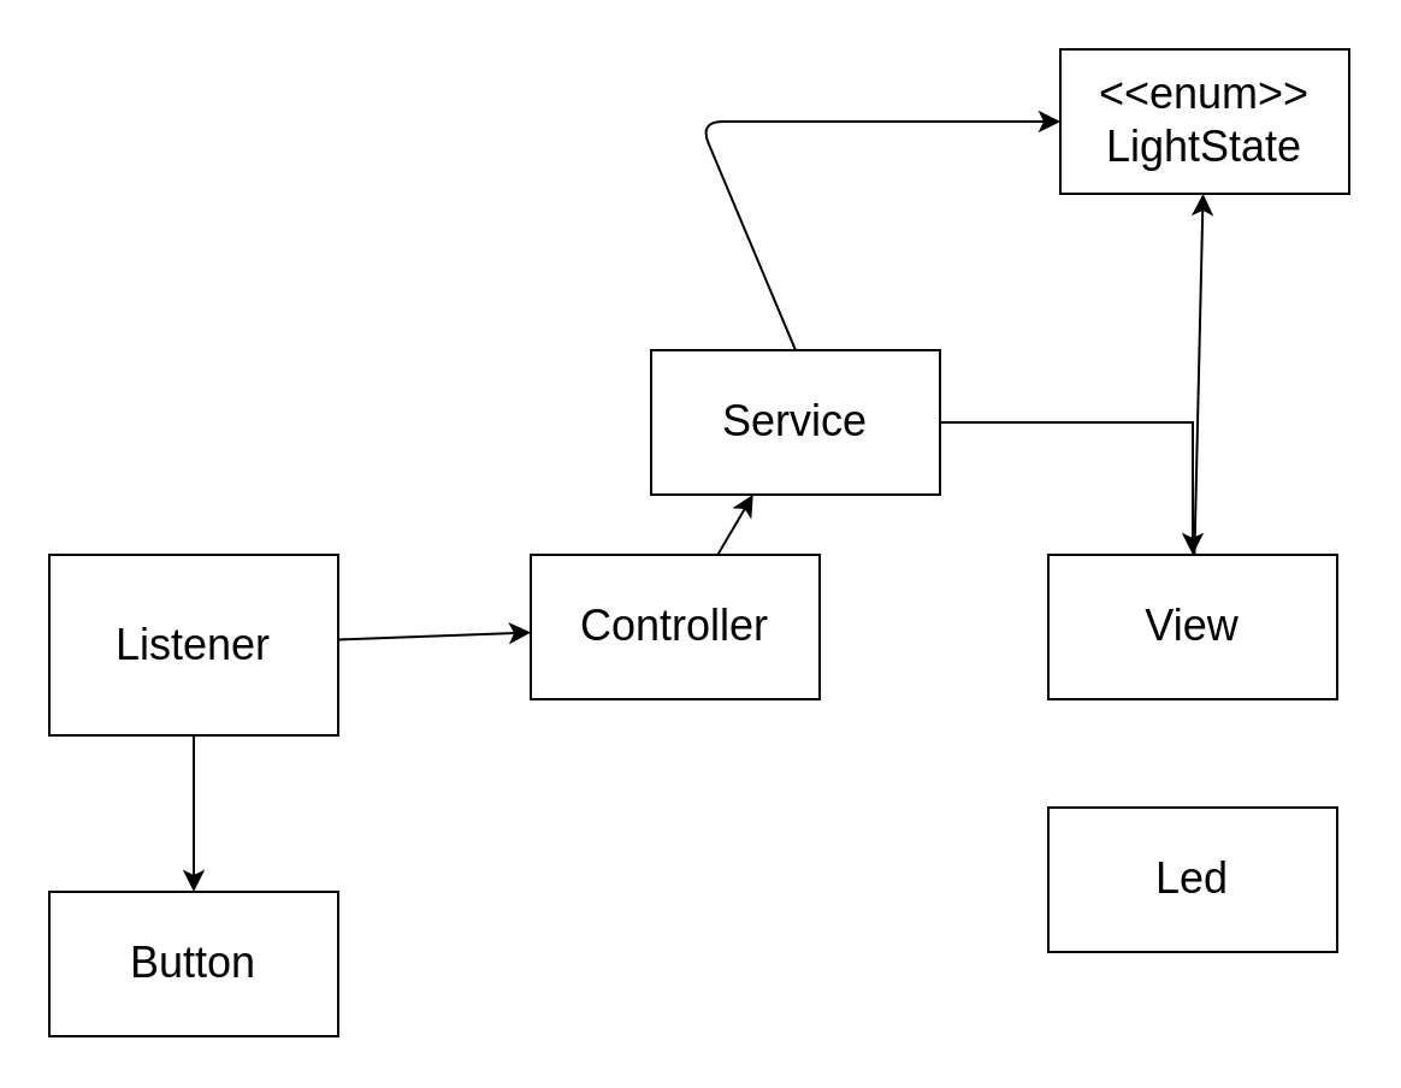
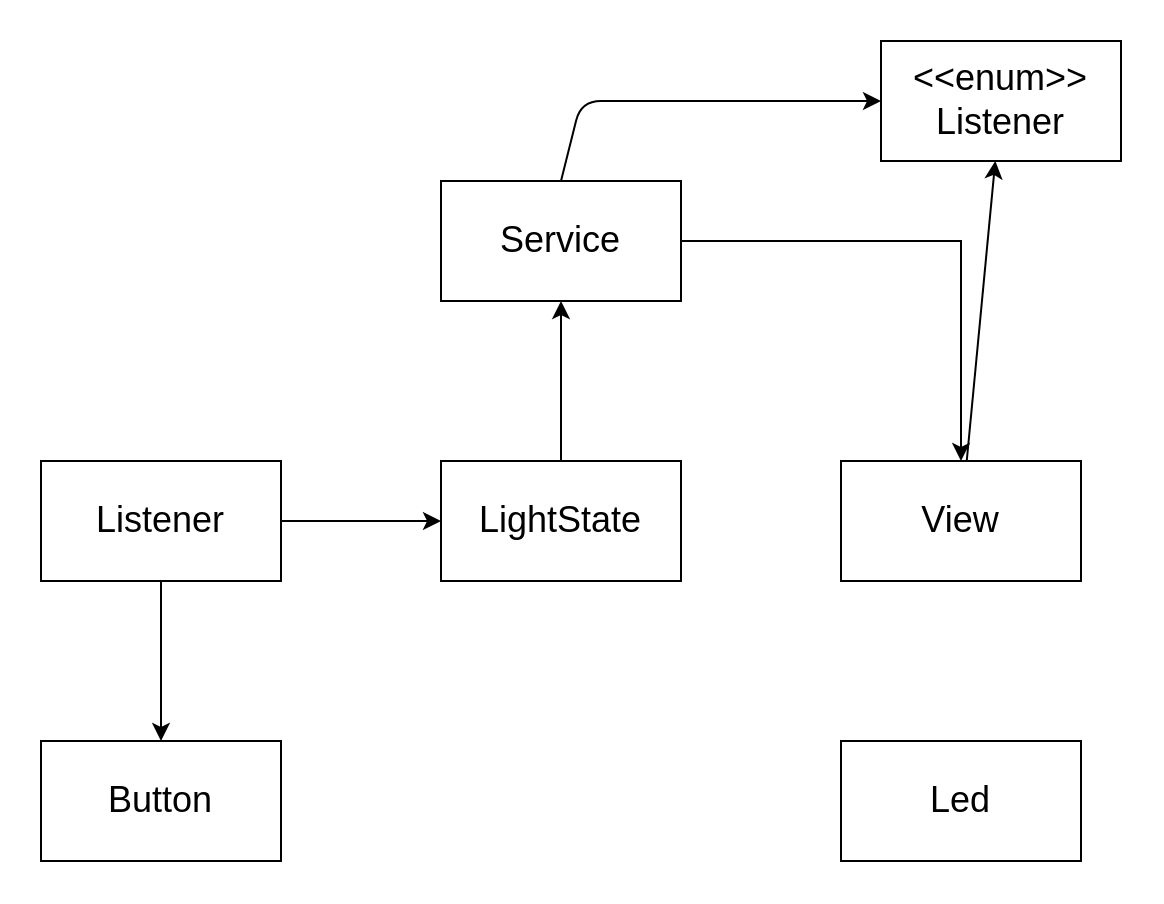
- <mxCell id="13" value="&amp;lt;&amp;lt;enum&amp;gt;&amp;gt;&lt;br&gt;LightState" style="whiteSpace=wrap;html=1;fontSize=18;" vertex="1" parent="1"><mxGeometry x="440" y="20" width="120" height="60" as="geometry" /></mxCell>
+ <mxCell id="13" value="&amp;lt;&amp;lt;enum&amp;gt;&amp;gt;&lt;br&gt;Listener" style="whiteSpace=wrap;html=1;fontSize=18;" vertex="1" parent="1"><mxGeometry x="440" y="20" width="120" height="60" as="geometry" /></mxCell>
- <mxCell id="12" value="Service" style="whiteSpace=wrap;html=1;fontSize=18;" parent="1" vertex="1"><mxGeometry x="270" y="145" width="120" height="60" as="geometry" /></mxCell>
+ <mxCell id="12" value="Service" style="whiteSpace=wrap;html=1;fontSize=18;" parent="1" vertex="1"><mxGeometry x="220" y="90" width="120" height="60" as="geometry" /></mxCell>
- <mxCell id="7" value="Controller" style="whiteSpace=wrap;html=1;fontSize=18;" parent="1" vertex="1"><mxGeometry x="220" y="230" width="120" height="60" as="geometry" /></mxCell>
+ <mxCell id="7" value="LightState" style="whiteSpace=wrap;html=1;fontSize=18;" parent="1" vertex="1"><mxGeometry x="220" y="230" width="120" height="60" as="geometry" /></mxCell>
- <mxCell id="9" value="View" style="whiteSpace=wrap;html=1;fontSize=18;" parent="1" vertex="1"><mxGeometry x="435" y="230" width="120" height="60" as="geometry" /></mxCell>
+ <mxCell id="9" value="View" style="whiteSpace=wrap;html=1;fontSize=18;" parent="1" vertex="1"><mxGeometry x="420" y="230" width="120" height="60" as="geometry" /></mxCell>
- <mxCell id="5" value="Listener" style="whiteSpace=wrap;html=1;fontSize=18;" parent="1" vertex="1"><mxGeometry x="20" y="230" width="120" height="75" as="geometry" /></mxCell>
+ <mxCell id="5" value="Listener" style="whiteSpace=wrap;html=1;fontSize=18;" parent="1" vertex="1"><mxGeometry x="20" y="230" width="120" height="60" as="geometry" /></mxCell>
- <mxCell id="10" value="Led" style="whiteSpace=wrap;html=1;fontSize=18;" parent="1" vertex="1"><mxGeometry x="435" y="335" width="120" height="60" as="geometry" /></mxCell>
+ <mxCell id="10" value="Led" style="whiteSpace=wrap;html=1;fontSize=18;" parent="1" vertex="1"><mxGeometry x="420" y="370" width="120" height="60" as="geometry" /></mxCell>
